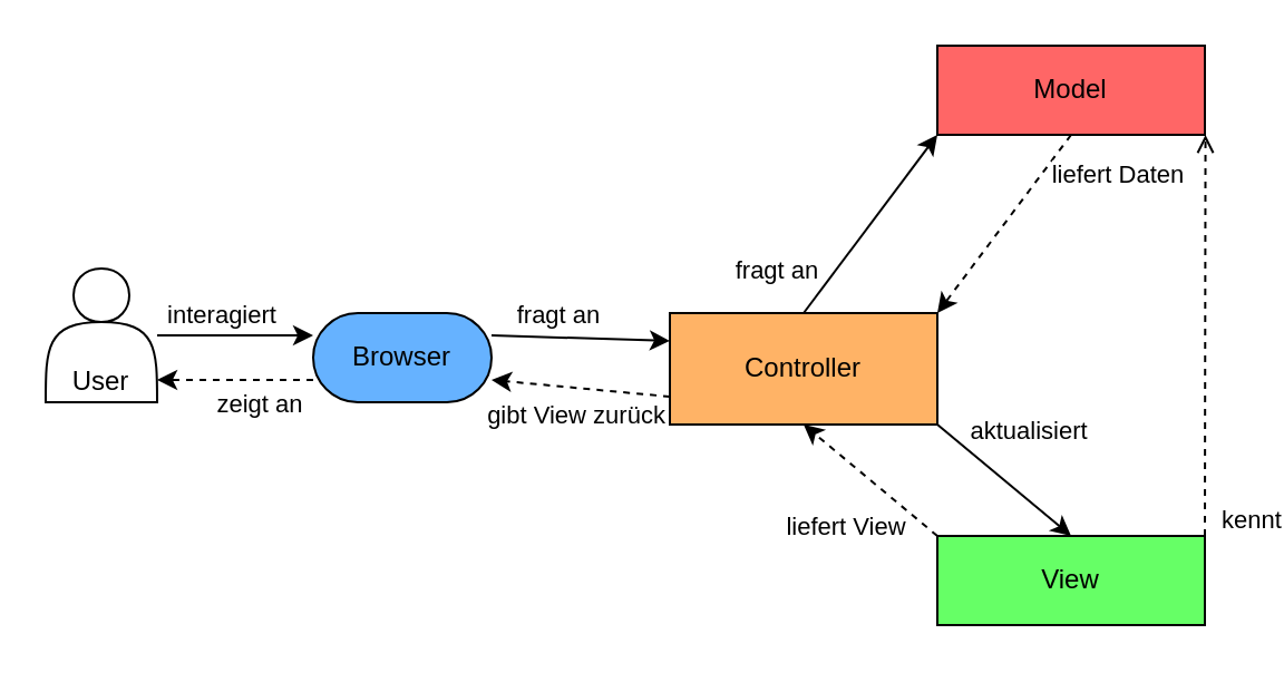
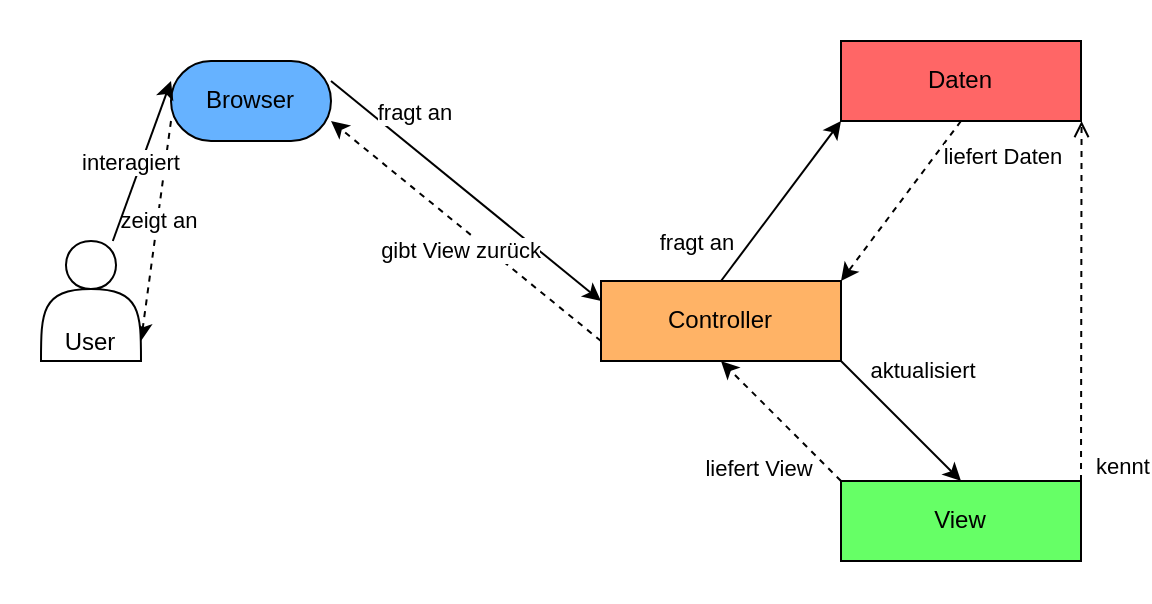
- <mxCell id="21" value="Model" style="rounded=0;whiteSpace=wrap;html=1;fillColor=#FF6666;" parent="1" vertex="1"><mxGeometry x="420" y="20" width="120" height="40" as="geometry" /></mxCell>
+ <mxCell id="21" value="Daten" style="rounded=0;whiteSpace=wrap;html=1;fillColor=#FF6666;" parent="1" vertex="1"><mxGeometry x="420" y="20" width="120" height="40" as="geometry" /></mxCell>
- <mxCell id="6" value="Browser" style="rounded=1;whiteSpace=wrap;html=1;arcSize=50;fillColor=#66B2FF;" parent="1" vertex="1"><mxGeometry x="140" y="140" width="80" height="40" as="geometry" /></mxCell>
+ <mxCell id="6" value="Browser" style="rounded=1;whiteSpace=wrap;html=1;arcSize=50;fillColor=#66B2FF;" parent="1" vertex="1"><mxGeometry x="85" y="30" width="80" height="40" as="geometry" /></mxCell>
- <mxCell id="11" value="Controller" style="rounded=0;whiteSpace=wrap;html=1;fillColor=#FFB366;strokeColor=#000000;" parent="1" vertex="1"><mxGeometry x="300" y="140" width="120" height="50" as="geometry" /></mxCell>
+ <mxCell id="11" value="Controller" style="rounded=0;whiteSpace=wrap;html=1;fillColor=#FFB366;strokeColor=#000000;" parent="1" vertex="1"><mxGeometry x="300" y="140" width="120" height="40" as="geometry" /></mxCell>
